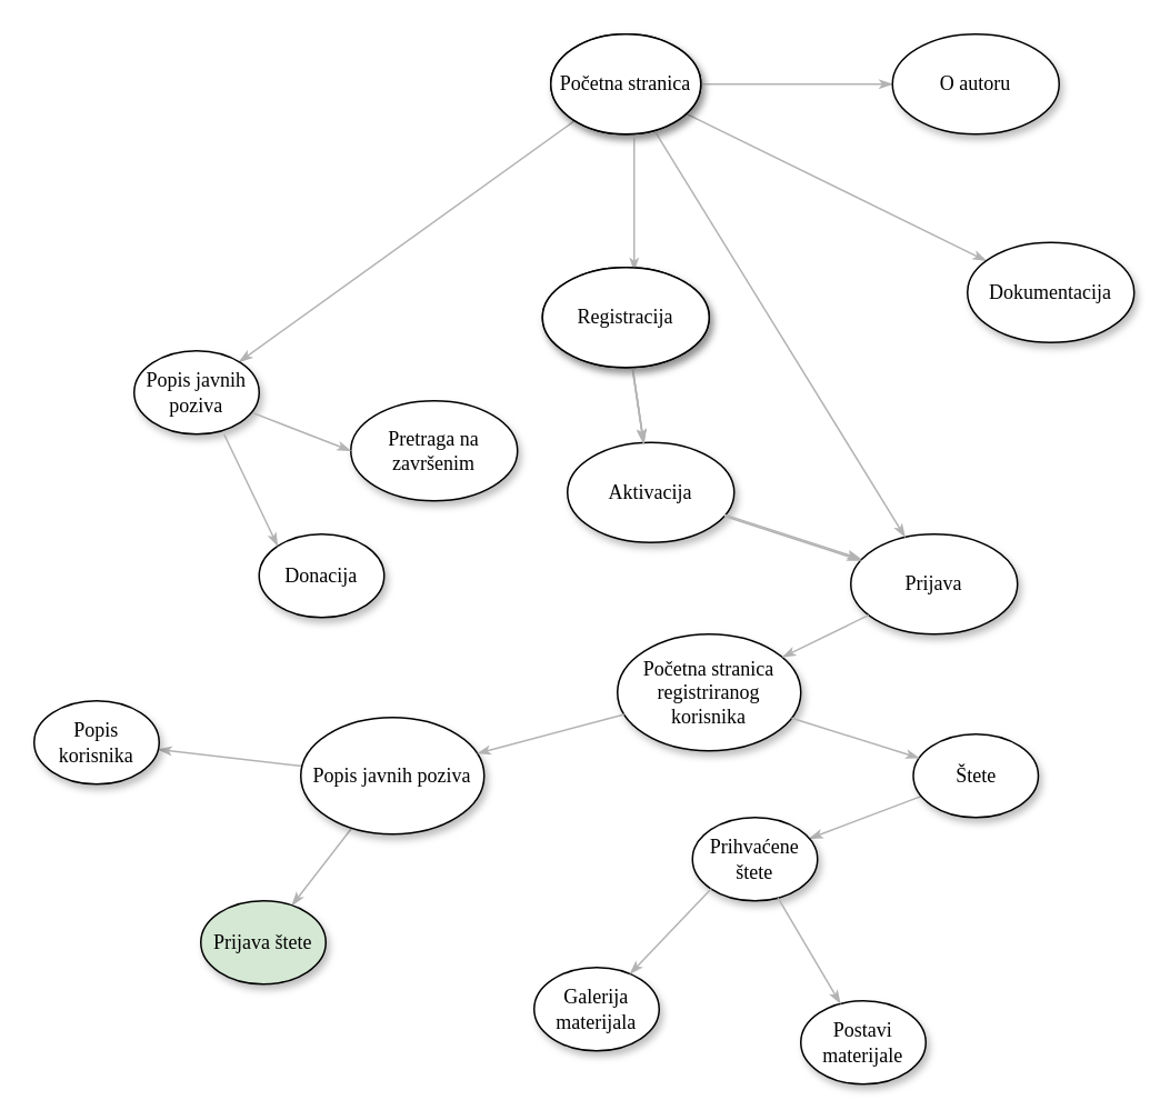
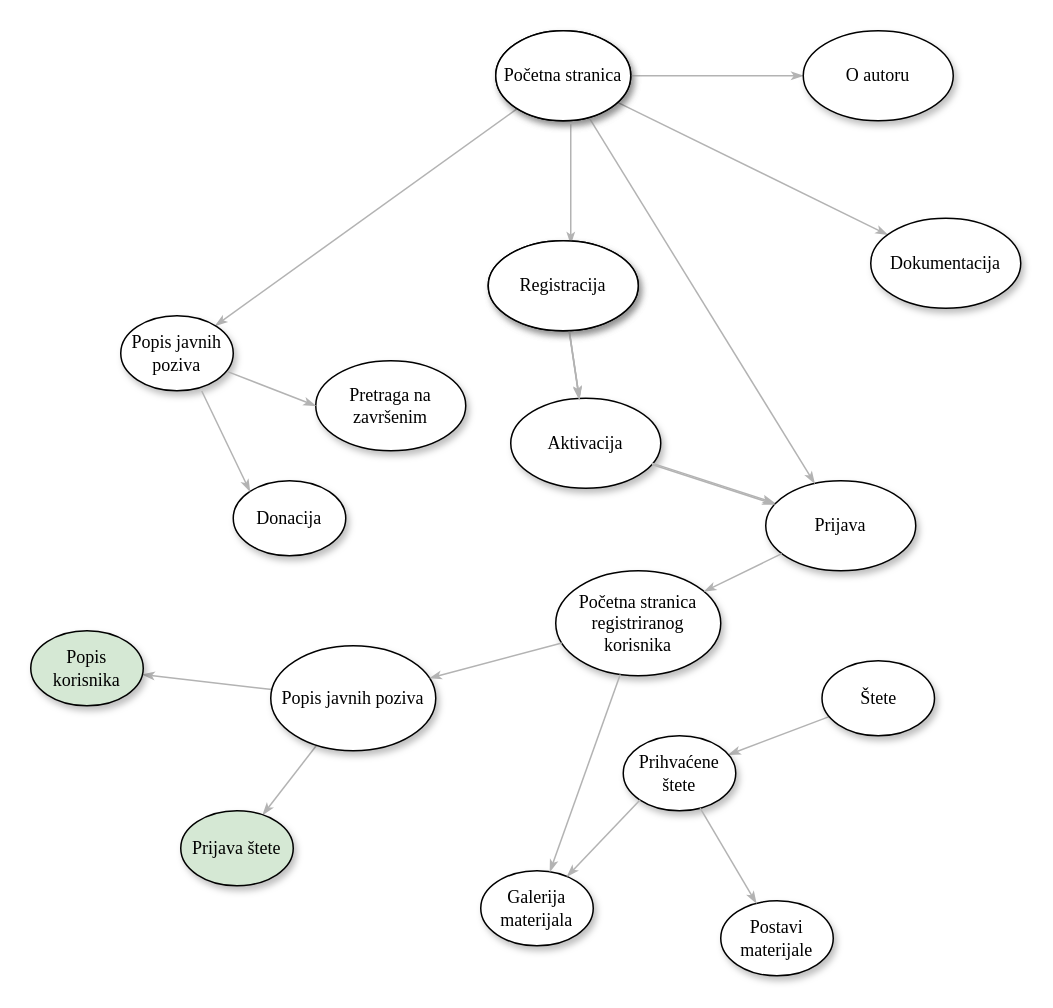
- <mxCell id="38" value="" style="edgeStyle=none;rounded=1;html=1;labelBackgroundColor=none;startArrow=none;startFill=0;startSize=5;endArrow=classicThin;endFill=1;endSize=5;jettySize=auto;orthogonalLoop=1;strokeColor=#B3B3B3;strokeWidth=1;fontFamily=Verdana;fontSize=12;" parent="1" source="36" target="4" edge="1"><mxGeometry relative="1" as="geometry"><mxPoint x="572.289" y="497.225" as="sourcePoint" /><mxPoint x="505.105" y="522.65" as="targetPoint" /></mxGeometry></mxCell>
+ <mxCell id="38" value="" style="edgeStyle=none;rounded=1;html=1;labelBackgroundColor=none;startArrow=none;startFill=0;startSize=5;endArrow=classicThin;endFill=1;endSize=5;jettySize=auto;orthogonalLoop=1;strokeColor=#B3B3B3;strokeWidth=1;fontFamily=Verdana;fontSize=12;" parent="1" source="36" target="17" edge="1"><mxGeometry relative="1" as="geometry"><mxPoint x="572.289" y="497.225" as="sourcePoint" /><mxPoint x="505.105" y="522.65" as="targetPoint" /></mxGeometry></mxCell>
- <mxCell id="10" value="&lt;span&gt;Popis korisnika&lt;/span&gt;" style="ellipse;whiteSpace=wrap;html=1;rounded=0;shadow=1;comic=0;labelBackgroundColor=none;strokeWidth=1;fontFamily=Verdana;fontSize=12;align=center;" parent="1" vertex="1"><mxGeometry x="20" y="420" width="75" height="50" as="geometry" /></mxCell>
+ <mxCell id="10" value="&lt;span&gt;Popis korisnika&lt;/span&gt;" style="ellipse;whiteSpace=wrap;html=1;rounded=0;shadow=1;comic=0;labelBackgroundColor=none;strokeWidth=1;fontFamily=Verdana;fontSize=12;align=center;fillColor=#d5e8d4;" parent="1" vertex="1"><mxGeometry x="20" y="420" width="75" height="50" as="geometry" /></mxCell>
